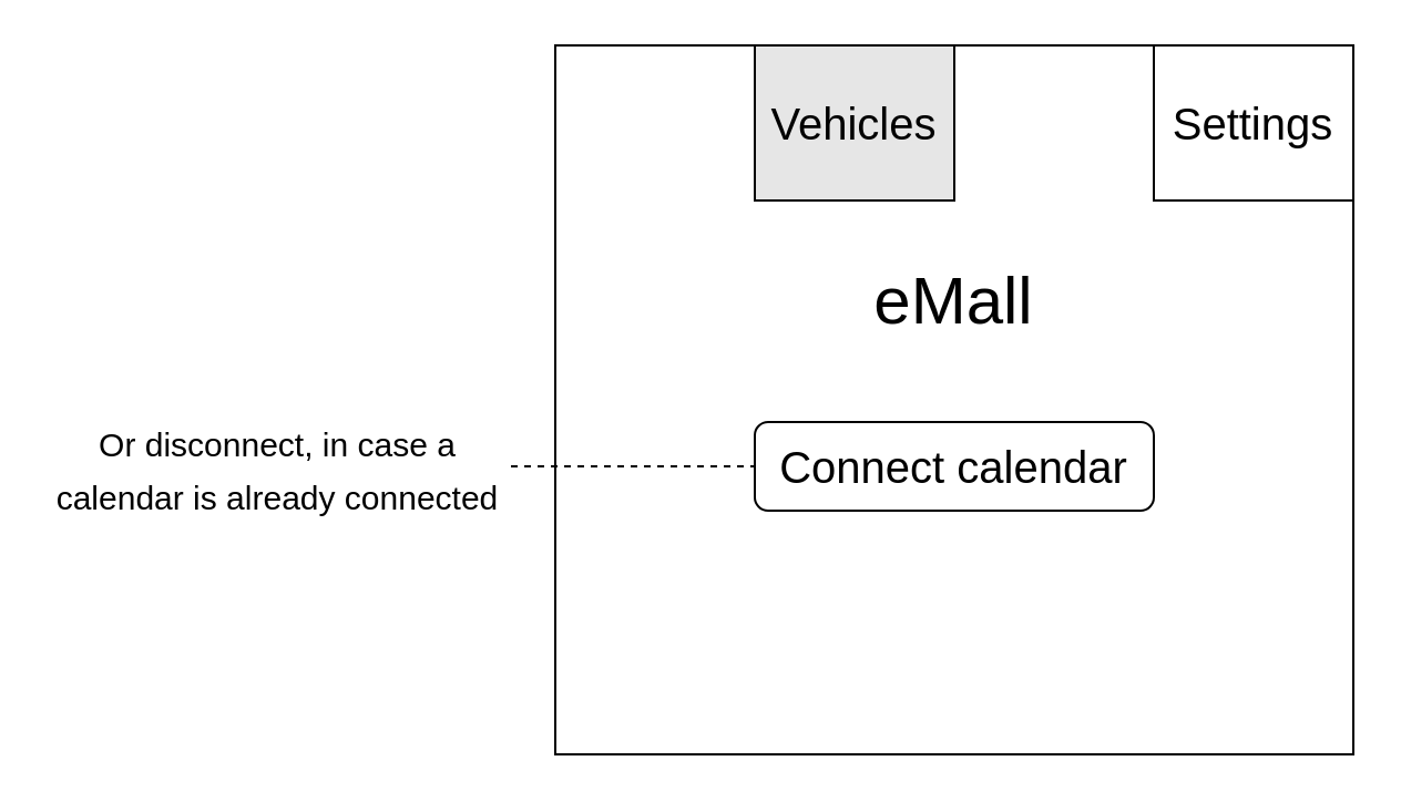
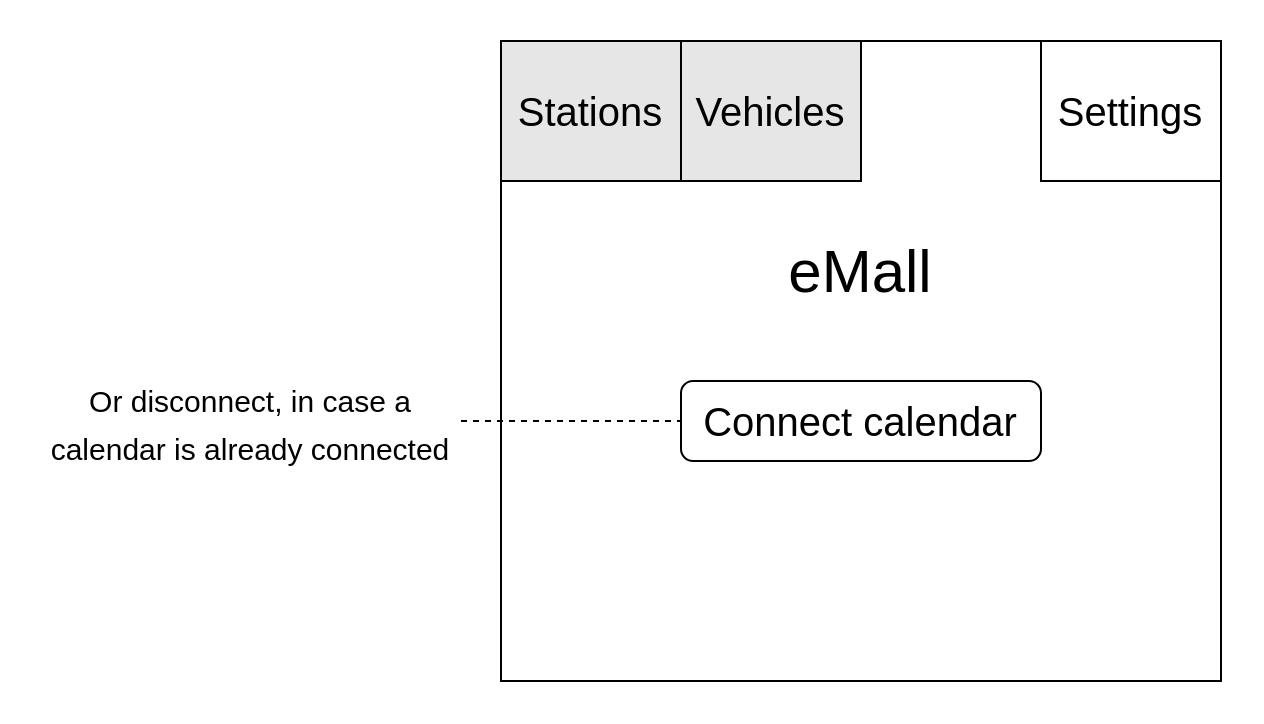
+ <mxCell id="3" value="Stations" style="rounded=0;whiteSpace=wrap;html=1;fontSize=20;fontColor=#000000;fillColor=#E6E6E6;strokeColor=#000000;" parent="1" vertex="1"><mxGeometry x="250" width="90" height="70" as="geometry" y="20" /></mxCell>
